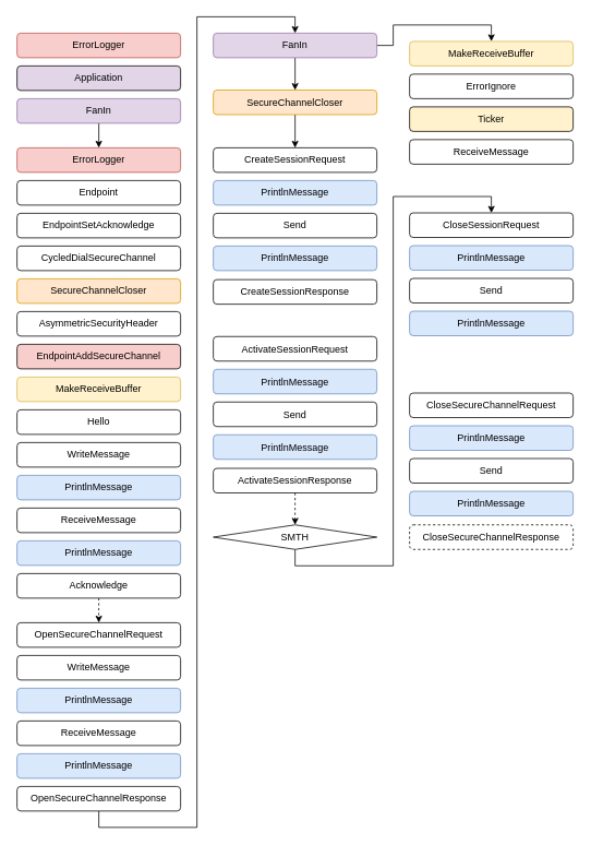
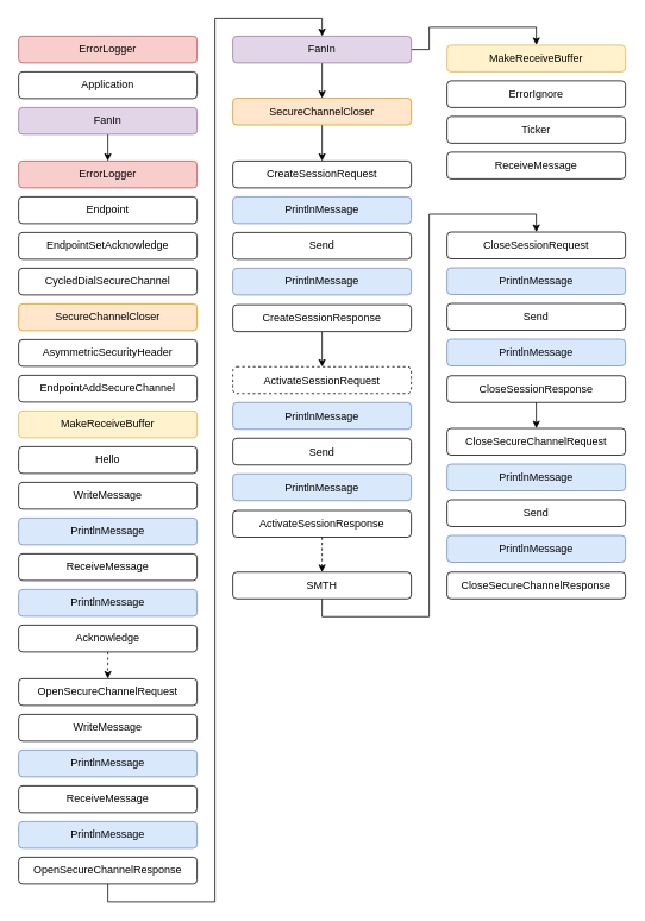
- <mxCell id="63" value="Application" style="rounded=1;whiteSpace=wrap;html=1;fillColor=#e1d5e7;" parent="61" vertex="1"><mxGeometry y="40" width="200" height="30" as="geometry" /></mxCell>
+ <mxCell id="63" value="Application" style="rounded=1;whiteSpace=wrap;html=1;" parent="61" vertex="1"><mxGeometry y="40" width="200" height="30" as="geometry" /></mxCell>
- <mxCell id="66" value="Ticker" style="rounded=1;whiteSpace=wrap;html=1;glass=0;shadow=0;container=0;fillColor=#fff2cc;" parent="1" vertex="1"><mxGeometry x="500" y="130" width="200" height="30" as="geometry" /></mxCell>
+ <mxCell id="66" value="Ticker" style="rounded=1;whiteSpace=wrap;html=1;glass=0;shadow=0;container=0;" parent="1" vertex="1"><mxGeometry x="500" y="130" width="200" height="30" as="geometry" /></mxCell>
+ <mxCell id="8" style="edgeStyle=orthogonalEdgeStyle;rounded=0;orthogonalLoop=1;jettySize=auto;html=1;exitX=0.5;exitY=1;exitDx=0;exitDy=0;entryX=0.5;entryY=0;entryDx=0;entryDy=0;" parent="1" source="36" target="38" edge="1"><mxGeometry relative="1" as="geometry" /></mxCell>
- <mxCell id="38" value="ActivateSessionRequest" style="rounded=1;whiteSpace=wrap;html=1;glass=0;shadow=0;" parent="37" vertex="1"><mxGeometry width="200" height="30" as="geometry" /></mxCell>
+ <mxCell id="38" value="ActivateSessionRequest" style="rounded=1;whiteSpace=wrap;html=1;glass=0;shadow=0;dashed=1;" parent="37" vertex="1"><mxGeometry width="200" height="30" as="geometry" /></mxCell>
- <mxCell id="16" value="EndpointAddSecureChannel" style="rounded=1;whiteSpace=wrap;html=1;glass=0;shadow=0;fillColor=#f8cecc;" parent="9" vertex="1"><mxGeometry y="240" width="200" height="30" as="geometry" /></mxCell>
+ <mxCell id="16" value="EndpointAddSecureChannel" style="rounded=1;whiteSpace=wrap;html=1;glass=0;shadow=0;" parent="9" vertex="1"><mxGeometry y="240" width="200" height="30" as="geometry" /></mxCell>
+ <mxCell id="50" value="CloseSessionResponse" style="rounded=1;whiteSpace=wrap;html=1;glass=0;shadow=0;" parent="45" vertex="1"><mxGeometry y="161" width="200" height="30" as="geometry" /></mxCell>
+ <mxCell id="58" style="edgeStyle=orthogonalEdgeStyle;rounded=0;orthogonalLoop=1;jettySize=auto;html=1;exitX=0.5;exitY=1;exitDx=0;exitDy=0;entryX=0.5;entryY=0;entryDx=0;entryDy=0;" parent="1" source="50" target="53" edge="1"><mxGeometry relative="1" as="geometry" /></mxCell>
- <mxCell id="44" value="SMTH" style="rhombus;whiteSpace=wrap;html=1;glass=0;shadow=0;" parent="1" vertex="1"><mxGeometry x="260" y="640.5" width="200" height="30" as="geometry" /></mxCell>
+ <mxCell id="44" value="SMTH" style="rounded=1;whiteSpace=wrap;html=1;glass=0;shadow=0;" parent="1" vertex="1"><mxGeometry x="260" y="640.5" width="200" height="30" as="geometry" /></mxCell>
- <mxCell id="57" value="CloseSecureChannelResponse" style="rounded=1;whiteSpace=wrap;html=1;glass=0;shadow=0;dashed=1;" parent="52" vertex="1"><mxGeometry y="161" width="200" height="30" as="geometry" /></mxCell>
+ <mxCell id="57" value="CloseSecureChannelResponse" style="rounded=1;whiteSpace=wrap;html=1;glass=0;shadow=0;" parent="52" vertex="1"><mxGeometry y="161" width="200" height="30" as="geometry" /></mxCell>
